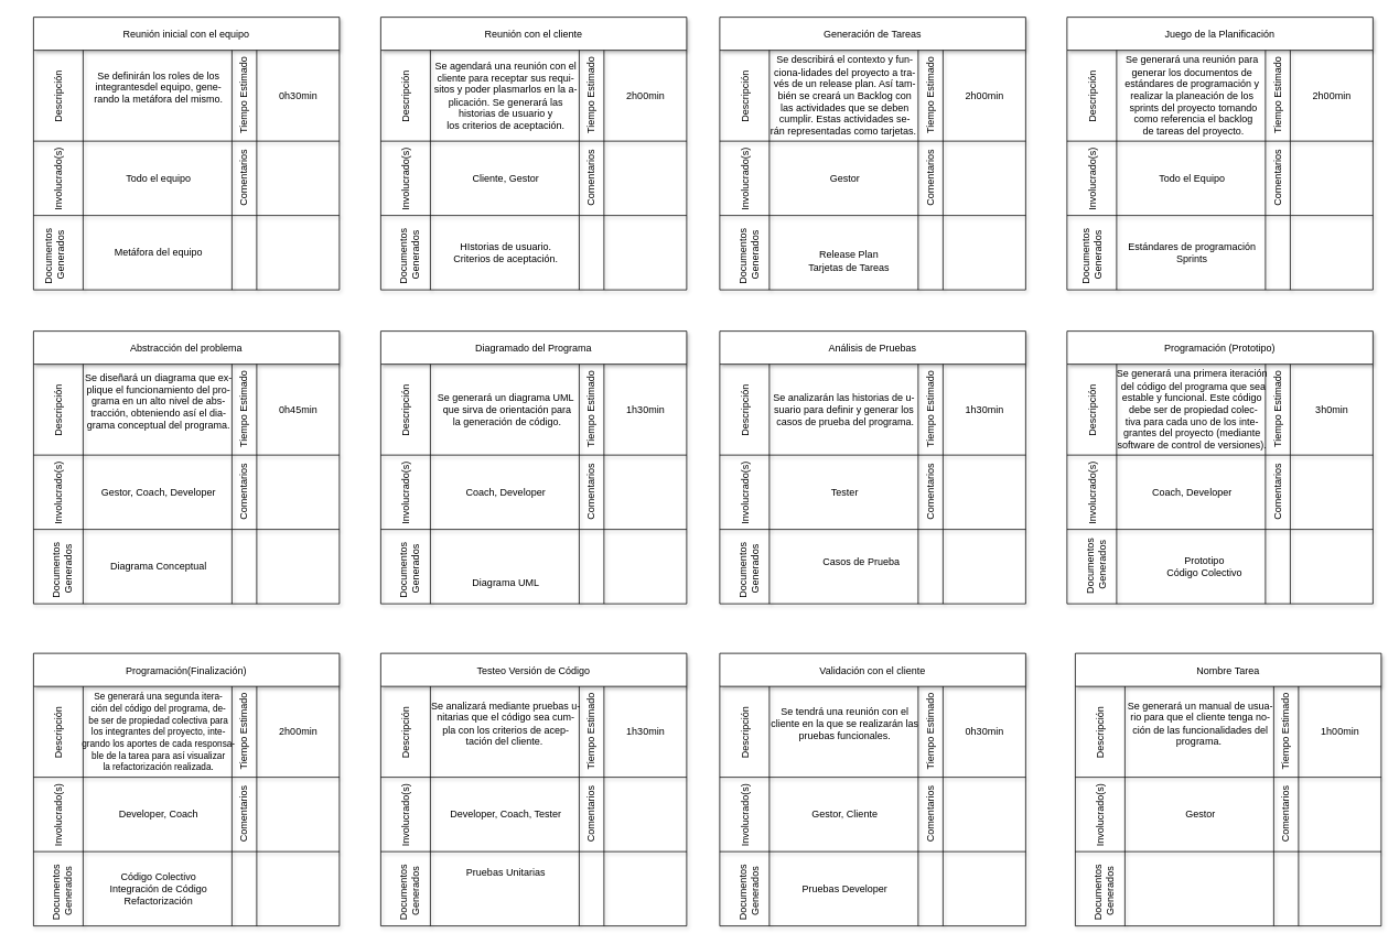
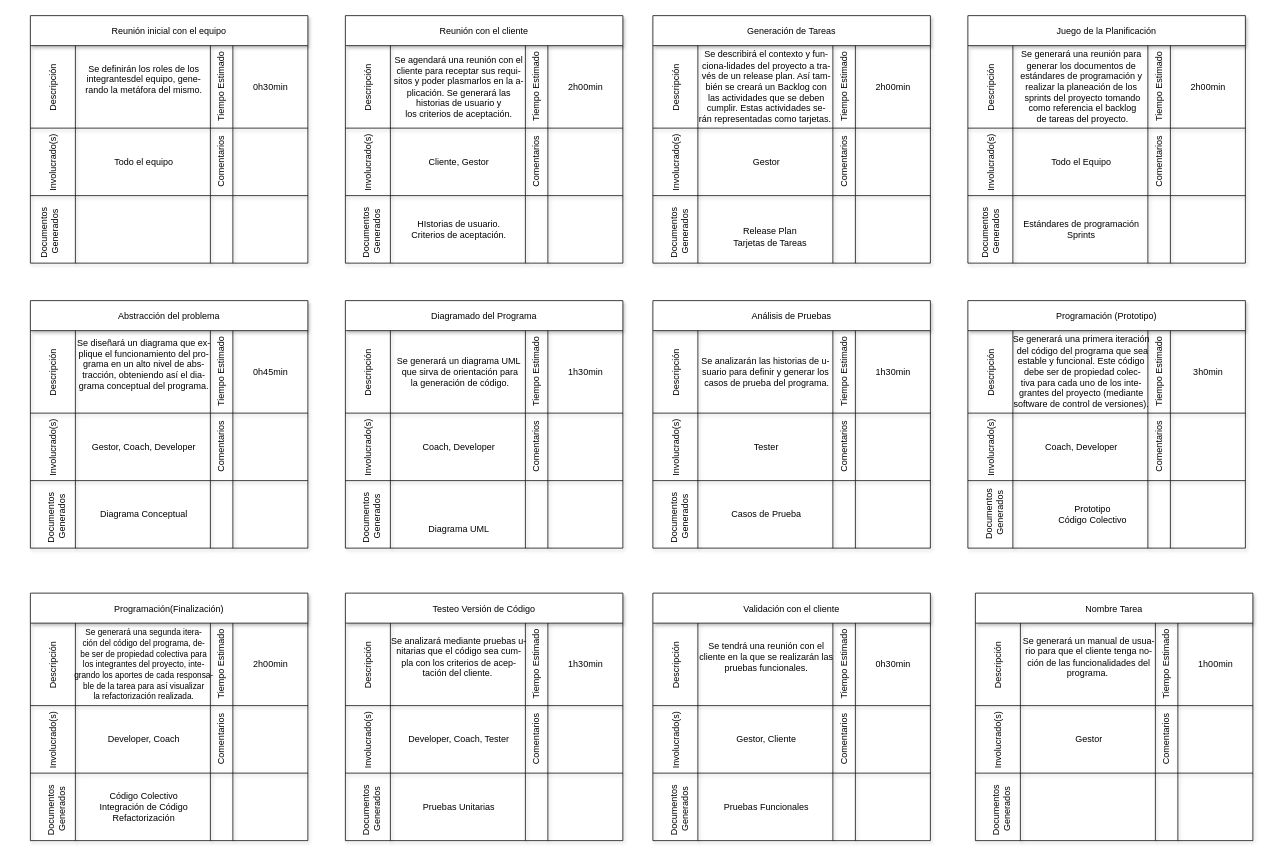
- <mxCell id="18" value="Metáfora del equipo" style="text;html=1;align=center;verticalAlign=middle;resizable=0;points=[];autosize=1;strokeColor=none;fillColor=none;" parent="17" vertex="1"><mxGeometry x="26" y="30" width="130" height="30" as="geometry" /></mxCell>
- <mxCell id="172" value="Casos de Prueba" style="text;html=1;align=center;verticalAlign=middle;resizable=0;points=[];autosize=1;strokeColor=none;fillColor=none;" parent="171" vertex="1"><mxGeometry x="51" y="25" width="120" height="30" as="geometry" /></mxCell>
+ <mxCell id="172" value="Casos de Prueba" style="text;html=1;align=center;verticalAlign=middle;resizable=0;points=[];autosize=1;strokeColor=none;fillColor=none;" parent="171" vertex="1"><mxGeometry x="31" y="30" width="120" height="30" as="geometry" /></mxCell>
- <mxCell id="115" value="Pruebas Unitarias" style="text;html=1;align=center;verticalAlign=middle;resizable=0;points=[];autosize=1;strokeColor=none;fillColor=none;" parent="114" vertex="1"><mxGeometry x="31" y="10" width="120" height="30" as="geometry" /></mxCell>
+ <mxCell id="115" value="Pruebas Unitarias" style="text;html=1;align=center;verticalAlign=middle;resizable=0;points=[];autosize=1;strokeColor=none;fillColor=none;" parent="114" vertex="1"><mxGeometry x="31" y="30" width="120" height="30" as="geometry" /></mxCell>
- <mxCell id="210" value="Pruebas Developer" style="text;html=1;align=center;verticalAlign=middle;resizable=0;points=[];autosize=1;strokeColor=none;fillColor=none;" parent="209" vertex="1"><mxGeometry x="21" y="30" width="140" height="30" as="geometry" /></mxCell>
+ <mxCell id="210" value="Pruebas Funcionales" style="text;html=1;align=center;verticalAlign=middle;resizable=0;points=[];autosize=1;strokeColor=none;fillColor=none;" parent="209" vertex="1"><mxGeometry x="21" y="30" width="140" height="30" as="geometry" /></mxCell>
